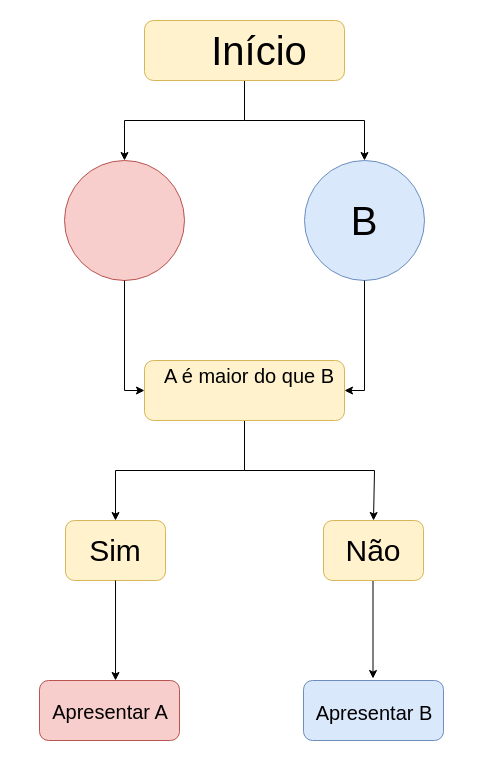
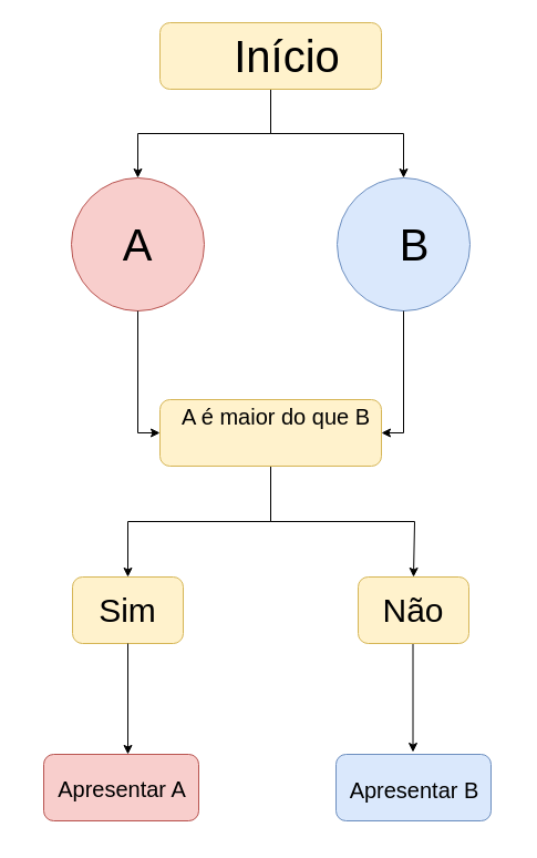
+ <mxCell id="12" value="A" style="text;html=1;align=center;verticalAlign=middle;whiteSpace=wrap;rounded=0;fontSize=40;" vertex="1" parent="10"><mxGeometry x="18" y="18" width="84" height="84" as="geometry" /></mxCell>
- <mxCell id="9" value="B" style="text;html=1;align=center;verticalAlign=middle;whiteSpace=wrap;rounded=0;fontSize=40;" vertex="1" parent="7"><mxGeometry x="18" y="18" width="84" height="84" as="geometry" /></mxCell>
+ <mxCell id="9" value="B" style="text;html=1;align=center;verticalAlign=middle;whiteSpace=wrap;rounded=0;fontSize=40;" vertex="1" parent="7"><mxGeometry x="28" y="18" width="84" height="84" as="geometry" /></mxCell>
